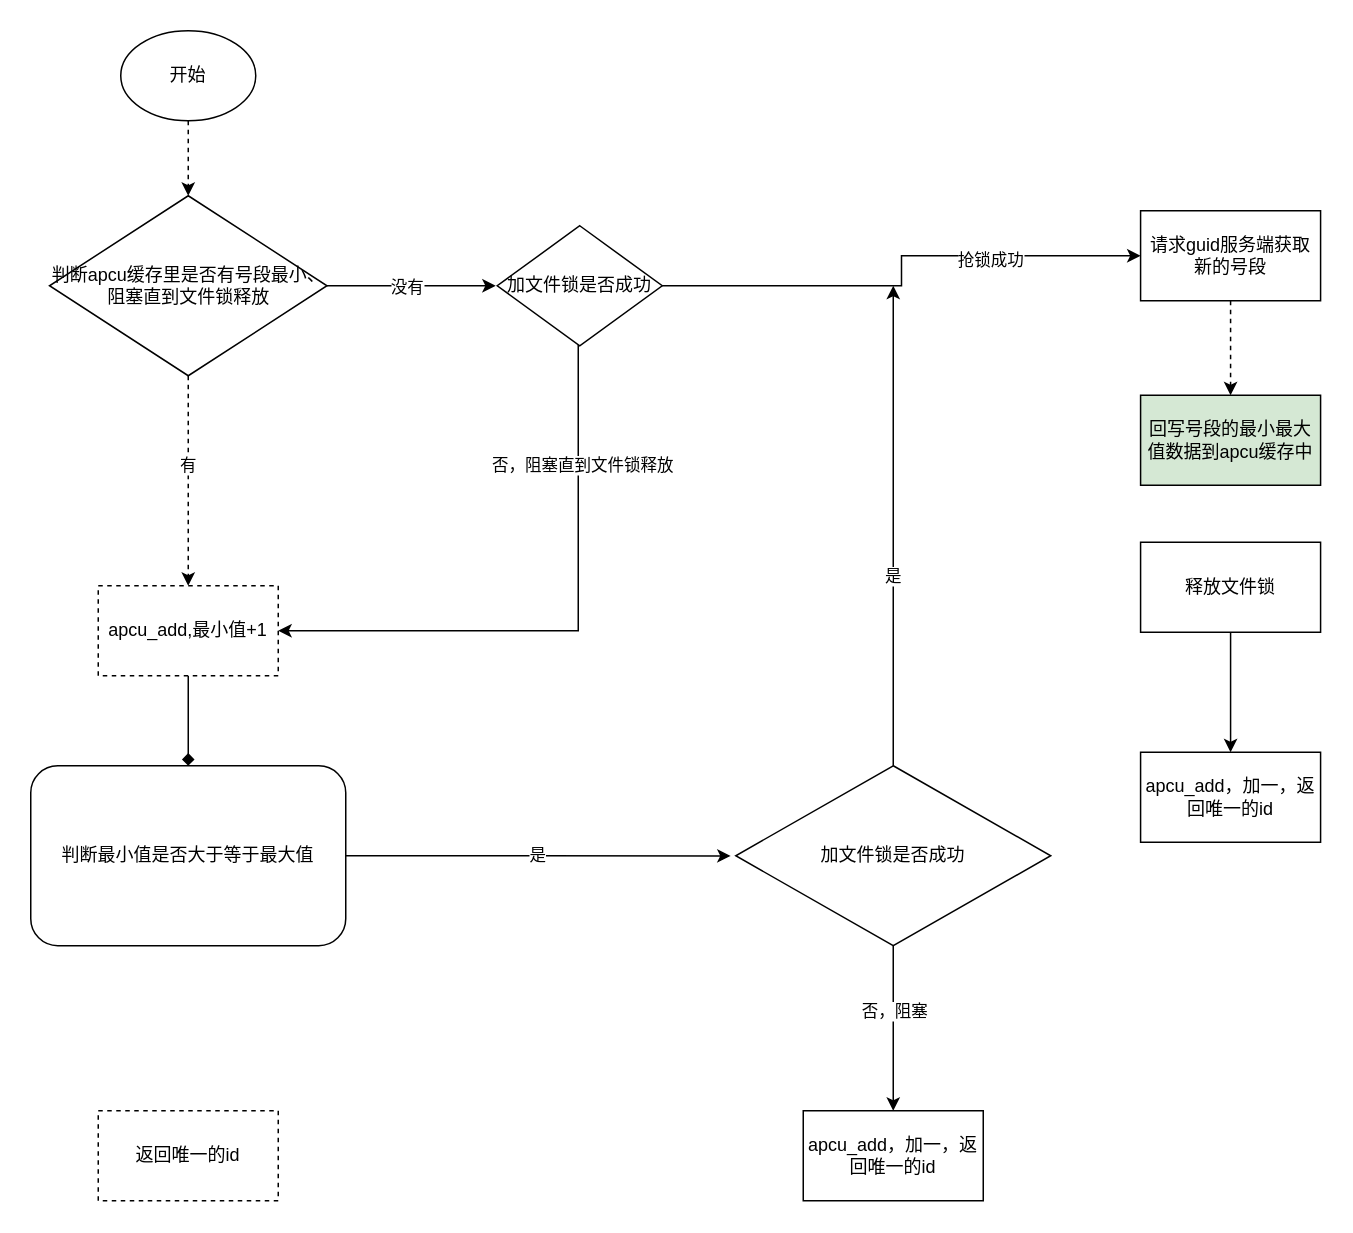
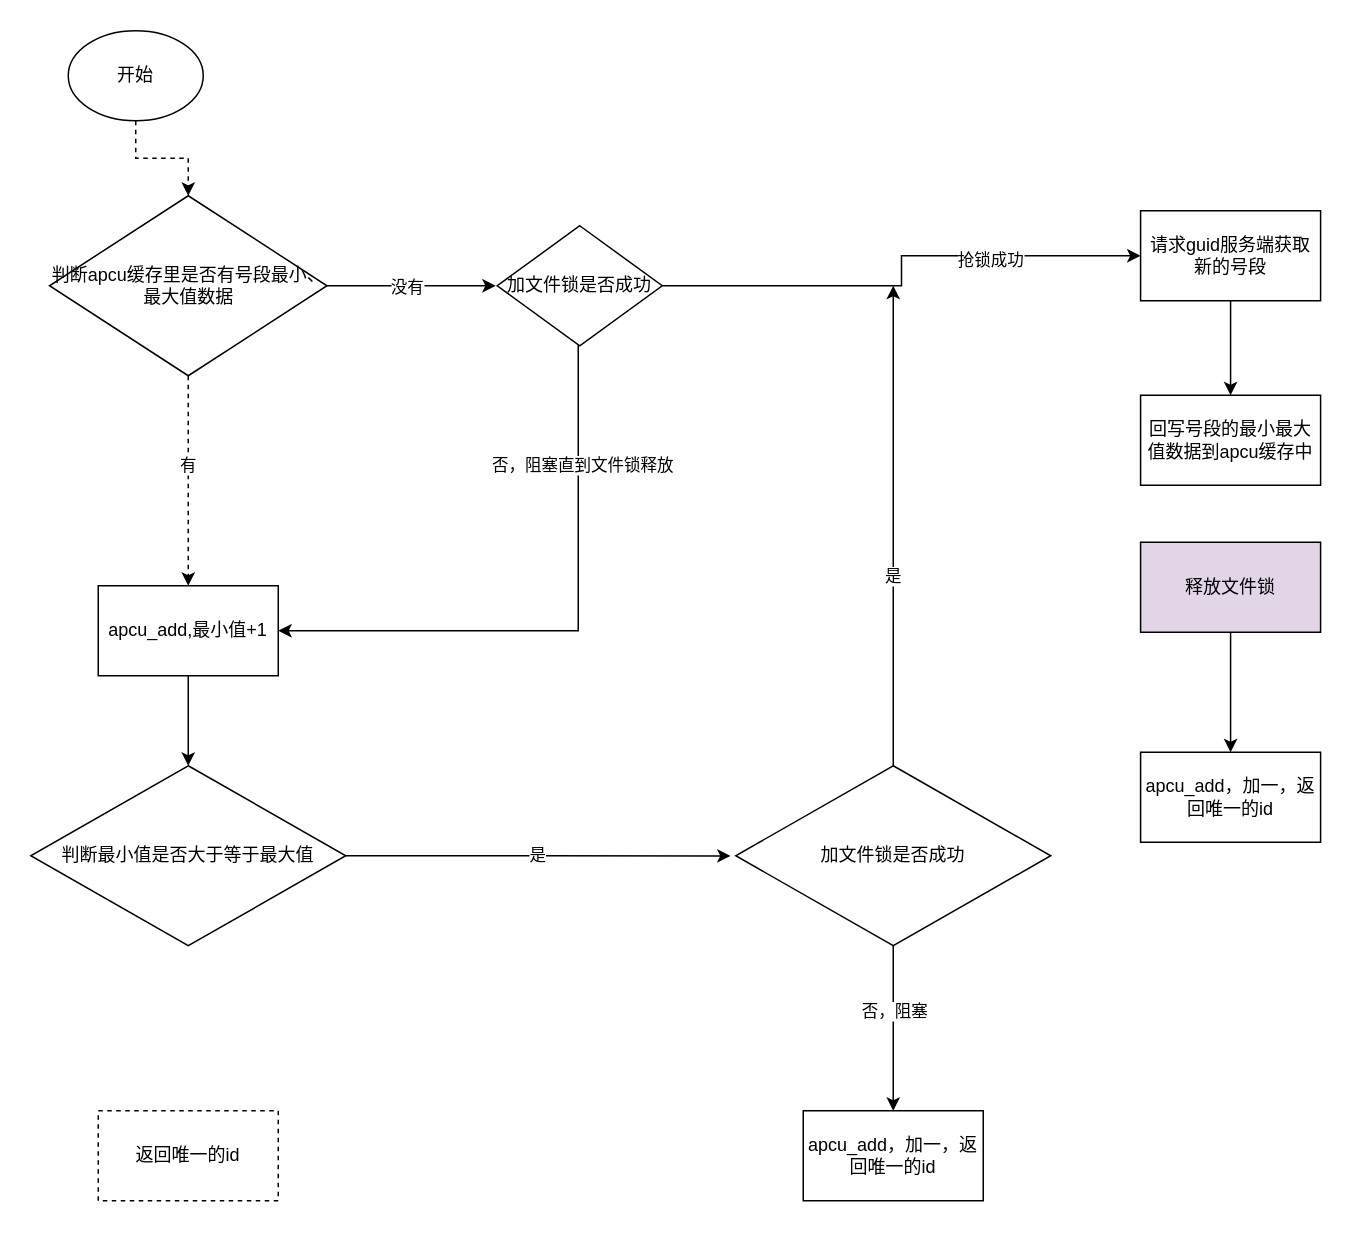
- <mxCell id="3" value="开始" style="ellipse;whiteSpace=wrap;html=1;" vertex="1" parent="1"><mxGeometry x="80" y="20" width="90" height="60" as="geometry" /></mxCell>
+ <mxCell id="3" value="开始" style="ellipse;whiteSpace=wrap;html=1;" vertex="1" parent="1"><mxGeometry x="45" y="20" width="90" height="60" as="geometry" /></mxCell>
- <mxCell id="8" value="判断apcu缓存里是否有号段最小、阻塞直到文件锁释放" style="rhombus;whiteSpace=wrap;html=1;" vertex="1" parent="1"><mxGeometry x="32.5" y="130" width="185" height="120" as="geometry" /></mxCell>
+ <mxCell id="8" value="判断apcu缓存里是否有号段最小、最大值数据" style="rhombus;whiteSpace=wrap;html=1;" vertex="1" parent="1"><mxGeometry x="32.5" y="130" width="185" height="120" as="geometry" /></mxCell>
- <mxCell id="16" value="" style="edgeStyle=orthogonalEdgeStyle;rounded=0;orthogonalLoop=1;jettySize=auto;html=1;dashed=1;" edge="1" parent="1" source="17" target="18"><mxGeometry relative="1" as="geometry" /></mxCell>
+ <mxCell id="16" value="" style="edgeStyle=orthogonalEdgeStyle;rounded=0;orthogonalLoop=1;jettySize=auto;html=1;" edge="1" parent="1" source="17" target="18"><mxGeometry relative="1" as="geometry" /></mxCell>
- <mxCell id="18" value="回写号段的最小最大值数据到apcu缓存中" style="whiteSpace=wrap;html=1;fillColor=#d5e8d4;" vertex="1" parent="1"><mxGeometry x="759.89" y="263" width="120" height="60" as="geometry" /></mxCell>
+ <mxCell id="18" value="回写号段的最小最大值数据到apcu缓存中" style="whiteSpace=wrap;html=1;" vertex="1" parent="1"><mxGeometry x="759.89" y="263" width="120" height="60" as="geometry" /></mxCell>
- <mxCell id="20" value="释放文件锁" style="whiteSpace=wrap;html=1;" vertex="1" parent="1"><mxGeometry x="759.89" y="361" width="120" height="60" as="geometry" /></mxCell>
+ <mxCell id="20" value="释放文件锁" style="whiteSpace=wrap;html=1;fillColor=#e1d5e7;" vertex="1" parent="1"><mxGeometry x="759.89" y="361" width="120" height="60" as="geometry" /></mxCell>
- <mxCell id="10" value="apcu_add,最小值+1" style="whiteSpace=wrap;html=1;dashed=1;" vertex="1" parent="1"><mxGeometry x="65" y="390" width="120" height="60" as="geometry" /></mxCell>
+ <mxCell id="10" value="apcu_add,最小值+1" style="whiteSpace=wrap;html=1;" vertex="1" parent="1"><mxGeometry x="65" y="390" width="120" height="60" as="geometry" /></mxCell>
- <mxCell id="9" value="" style="edgeStyle=orthogonalEdgeStyle;rounded=0;orthogonalLoop=1;jettySize=auto;html=1;endArrow=diamond;" edge="1" parent="1" source="10" target="23"><mxGeometry relative="1" as="geometry" /></mxCell>
+ <mxCell id="9" value="" style="edgeStyle=orthogonalEdgeStyle;rounded=0;orthogonalLoop=1;jettySize=auto;html=1;" edge="1" parent="1" source="10" target="23"><mxGeometry relative="1" as="geometry" /></mxCell>
- <mxCell id="23" value="判断最小值是否大于等于最大值" style="whiteSpace=wrap;html=1;rounded=1;" vertex="1" parent="1"><mxGeometry x="20" y="510" width="210" height="120" as="geometry" /></mxCell>
+ <mxCell id="23" value="判断最小值是否大于等于最大值" style="rhombus;whiteSpace=wrap;html=1;" vertex="1" parent="1"><mxGeometry x="20" y="510" width="210" height="120" as="geometry" /></mxCell>
